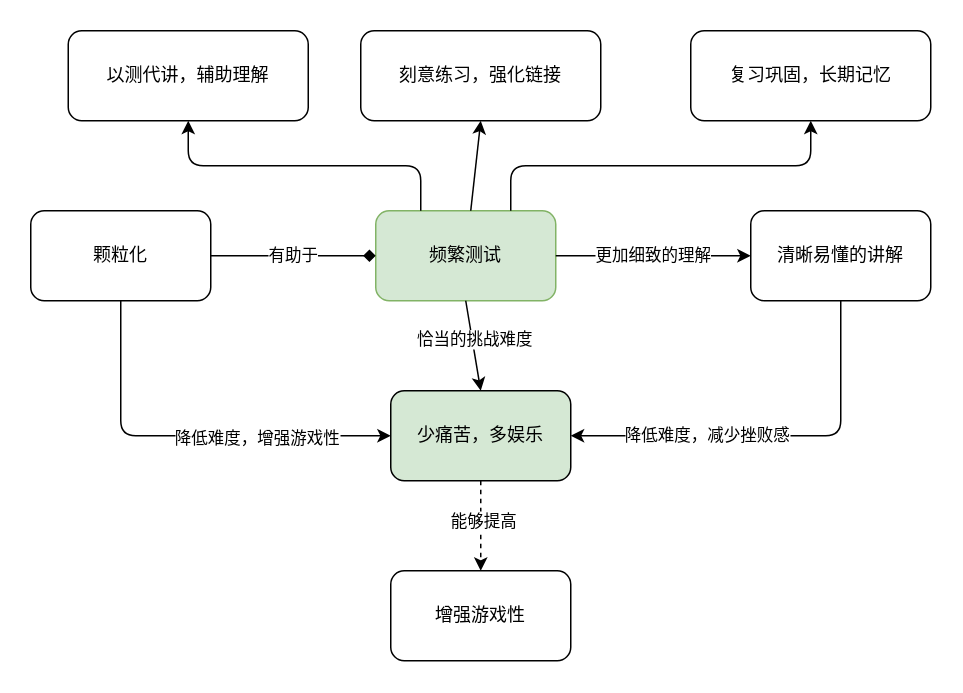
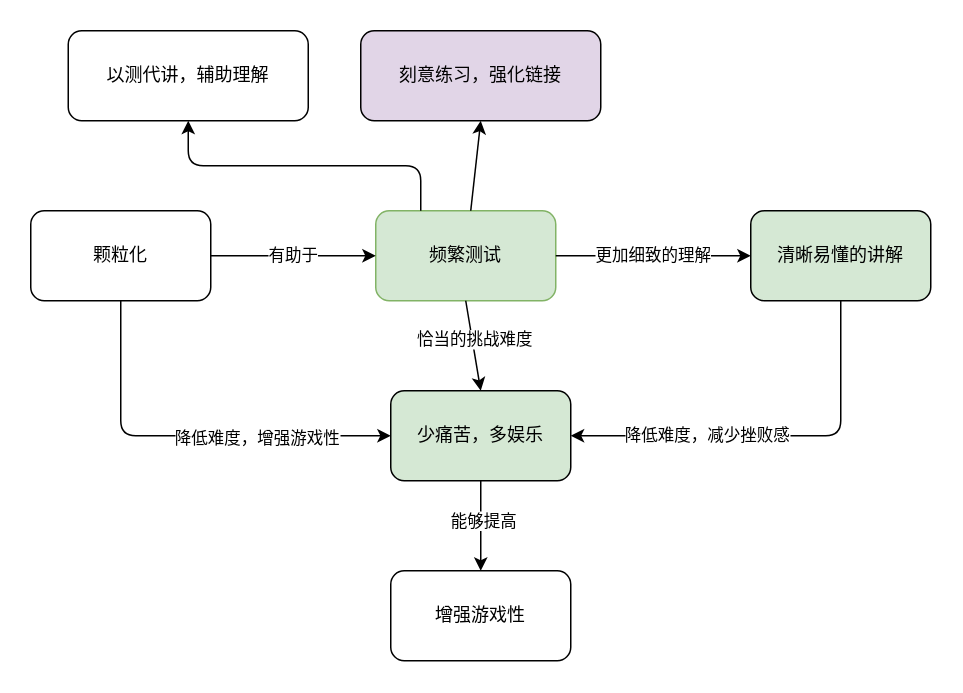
- <mxCell id="17" value="刻意练习，强化链接" style="rounded=1;whiteSpace=wrap;html=1;" parent="1" vertex="1"><mxGeometry x="240" y="20" width="160" height="60" as="geometry" /></mxCell>
+ <mxCell id="17" value="刻意练习，强化链接" style="rounded=1;whiteSpace=wrap;html=1;fillColor=#e1d5e7;" parent="1" vertex="1"><mxGeometry x="240" y="20" width="160" height="60" as="geometry" /></mxCell>
- <mxCell id="19" value="复习巩固，长期记忆" style="rounded=1;whiteSpace=wrap;html=1;" parent="1" vertex="1"><mxGeometry x="460" y="20" width="160" height="60" as="geometry" /></mxCell>
- <mxCell id="20" value="" style="edgeStyle=elbowEdgeStyle;elbow=vertical;endArrow=classic;html=1;rounded=1;entryX=0.5;entryY=1;entryDx=0;entryDy=0;exitX=0.75;exitY=0;exitDx=0;exitDy=0;" parent="1" source="2" target="19" edge="1"><mxGeometry width="50" height="50" relative="1" as="geometry"><mxPoint x="320" y="180" as="sourcePoint" /><mxPoint x="370" y="130" as="targetPoint" /></mxGeometry></mxCell>
- <mxCell id="10" value="有助于" style="endArrow=diamond;html=1;rounded=0;entryX=0;entryY=0.5;entryDx=0;entryDy=0;exitX=1;exitY=0.5;exitDx=0;exitDy=0;" parent="1" source="9" target="2" edge="1"><mxGeometry width="50" height="50" relative="1" as="geometry"><mxPoint x="320" y="270" as="sourcePoint" /><mxPoint x="370" y="220" as="targetPoint" /></mxGeometry></mxCell>
+ <mxCell id="10" value="有助于" style="endArrow=classic;html=1;rounded=0;entryX=0;entryY=0.5;entryDx=0;entryDy=0;exitX=1;exitY=0.5;exitDx=0;exitDy=0;" parent="1" source="9" target="2" edge="1"><mxGeometry width="50" height="50" relative="1" as="geometry"><mxPoint x="320" y="270" as="sourcePoint" /><mxPoint x="370" y="220" as="targetPoint" /></mxGeometry></mxCell>
- <mxCell id="13" value="清晰易懂的讲解" style="rounded=1;whiteSpace=wrap;html=1;" parent="1" vertex="1"><mxGeometry x="500" y="140" width="120" height="60" as="geometry" /></mxCell>
+ <mxCell id="13" value="清晰易懂的讲解" style="rounded=1;whiteSpace=wrap;html=1;fillColor=#d5e8d4;" parent="1" vertex="1"><mxGeometry x="500" y="140" width="120" height="60" as="geometry" /></mxCell>
- <mxCell id="7" value="" style="endArrow=classic;html=1;rounded=0;entryX=0.5;entryY=0;entryDx=0;entryDy=0;exitX=0.5;exitY=1;exitDx=0;exitDy=0;dashed=1;" parent="1" source="3" target="6" edge="1"><mxGeometry width="50" height="50" relative="1" as="geometry"><mxPoint x="350" y="300" as="sourcePoint" /><mxPoint x="370" y="140" as="targetPoint" /></mxGeometry></mxCell>
+ <mxCell id="7" value="" style="endArrow=classic;html=1;rounded=0;entryX=0.5;entryY=0;entryDx=0;entryDy=0;exitX=0.5;exitY=1;exitDx=0;exitDy=0;" parent="1" source="3" target="6" edge="1"><mxGeometry width="50" height="50" relative="1" as="geometry"><mxPoint x="350" y="300" as="sourcePoint" /><mxPoint x="370" y="140" as="targetPoint" /></mxGeometry></mxCell>
